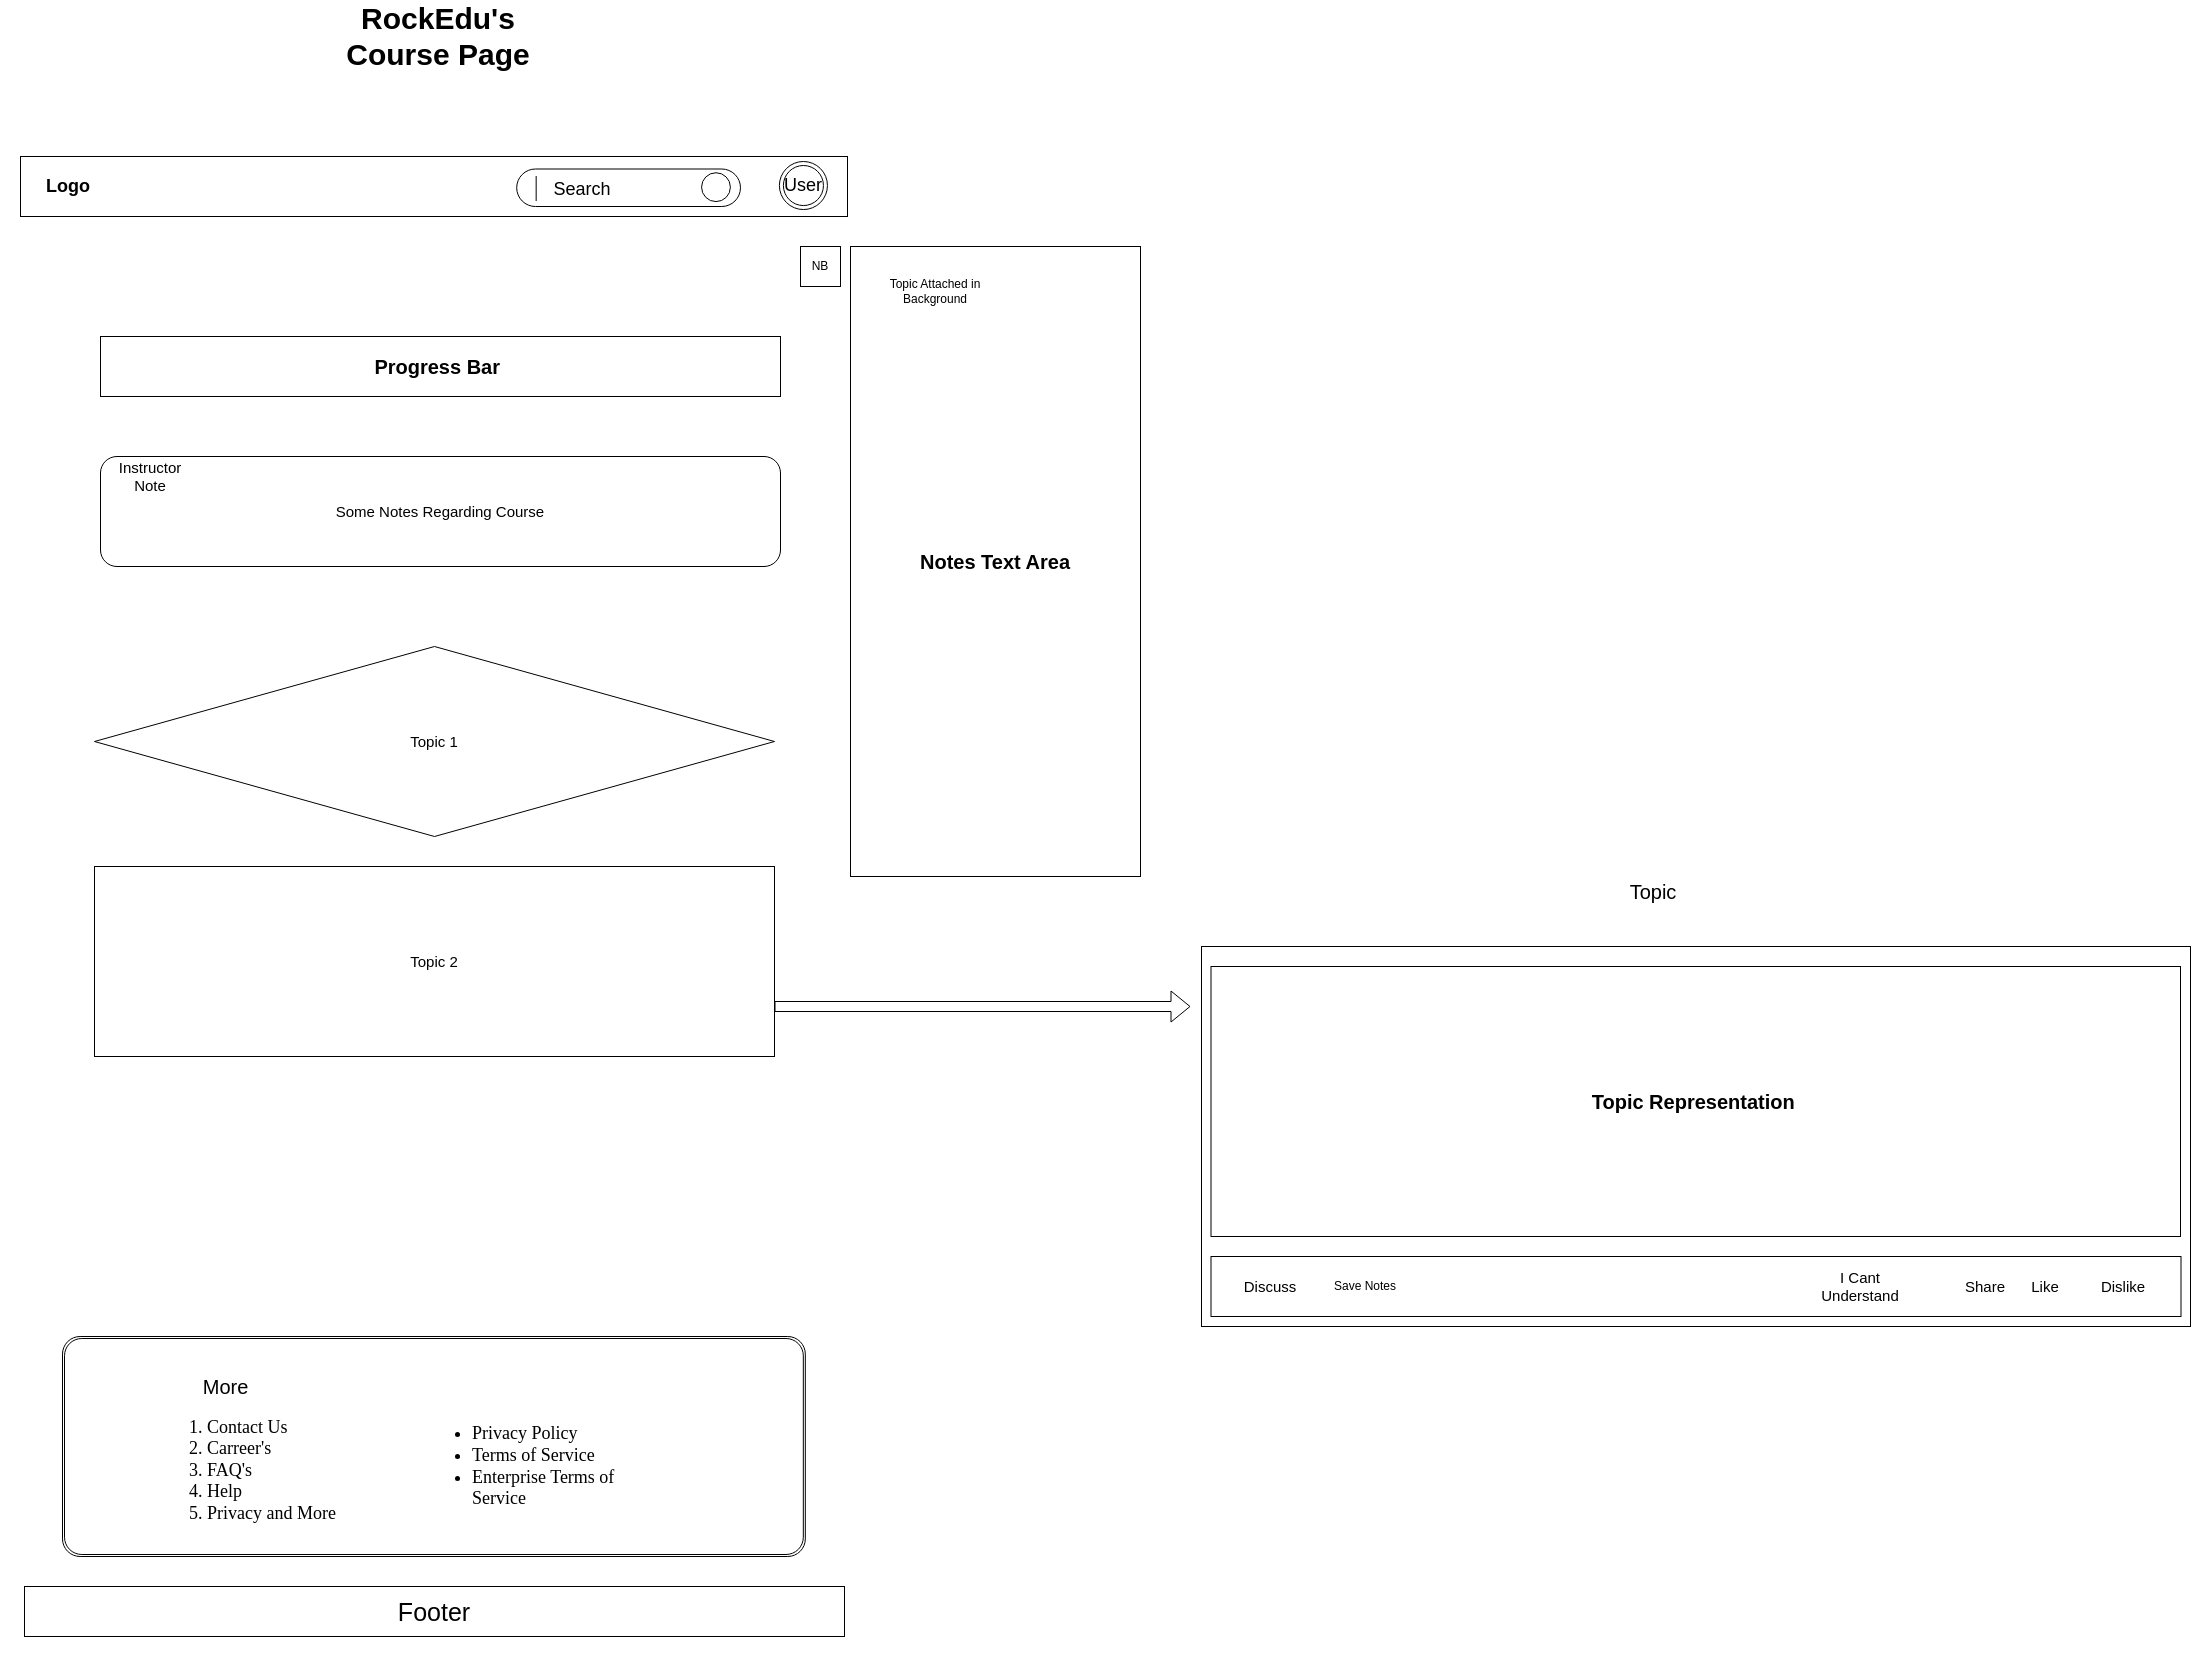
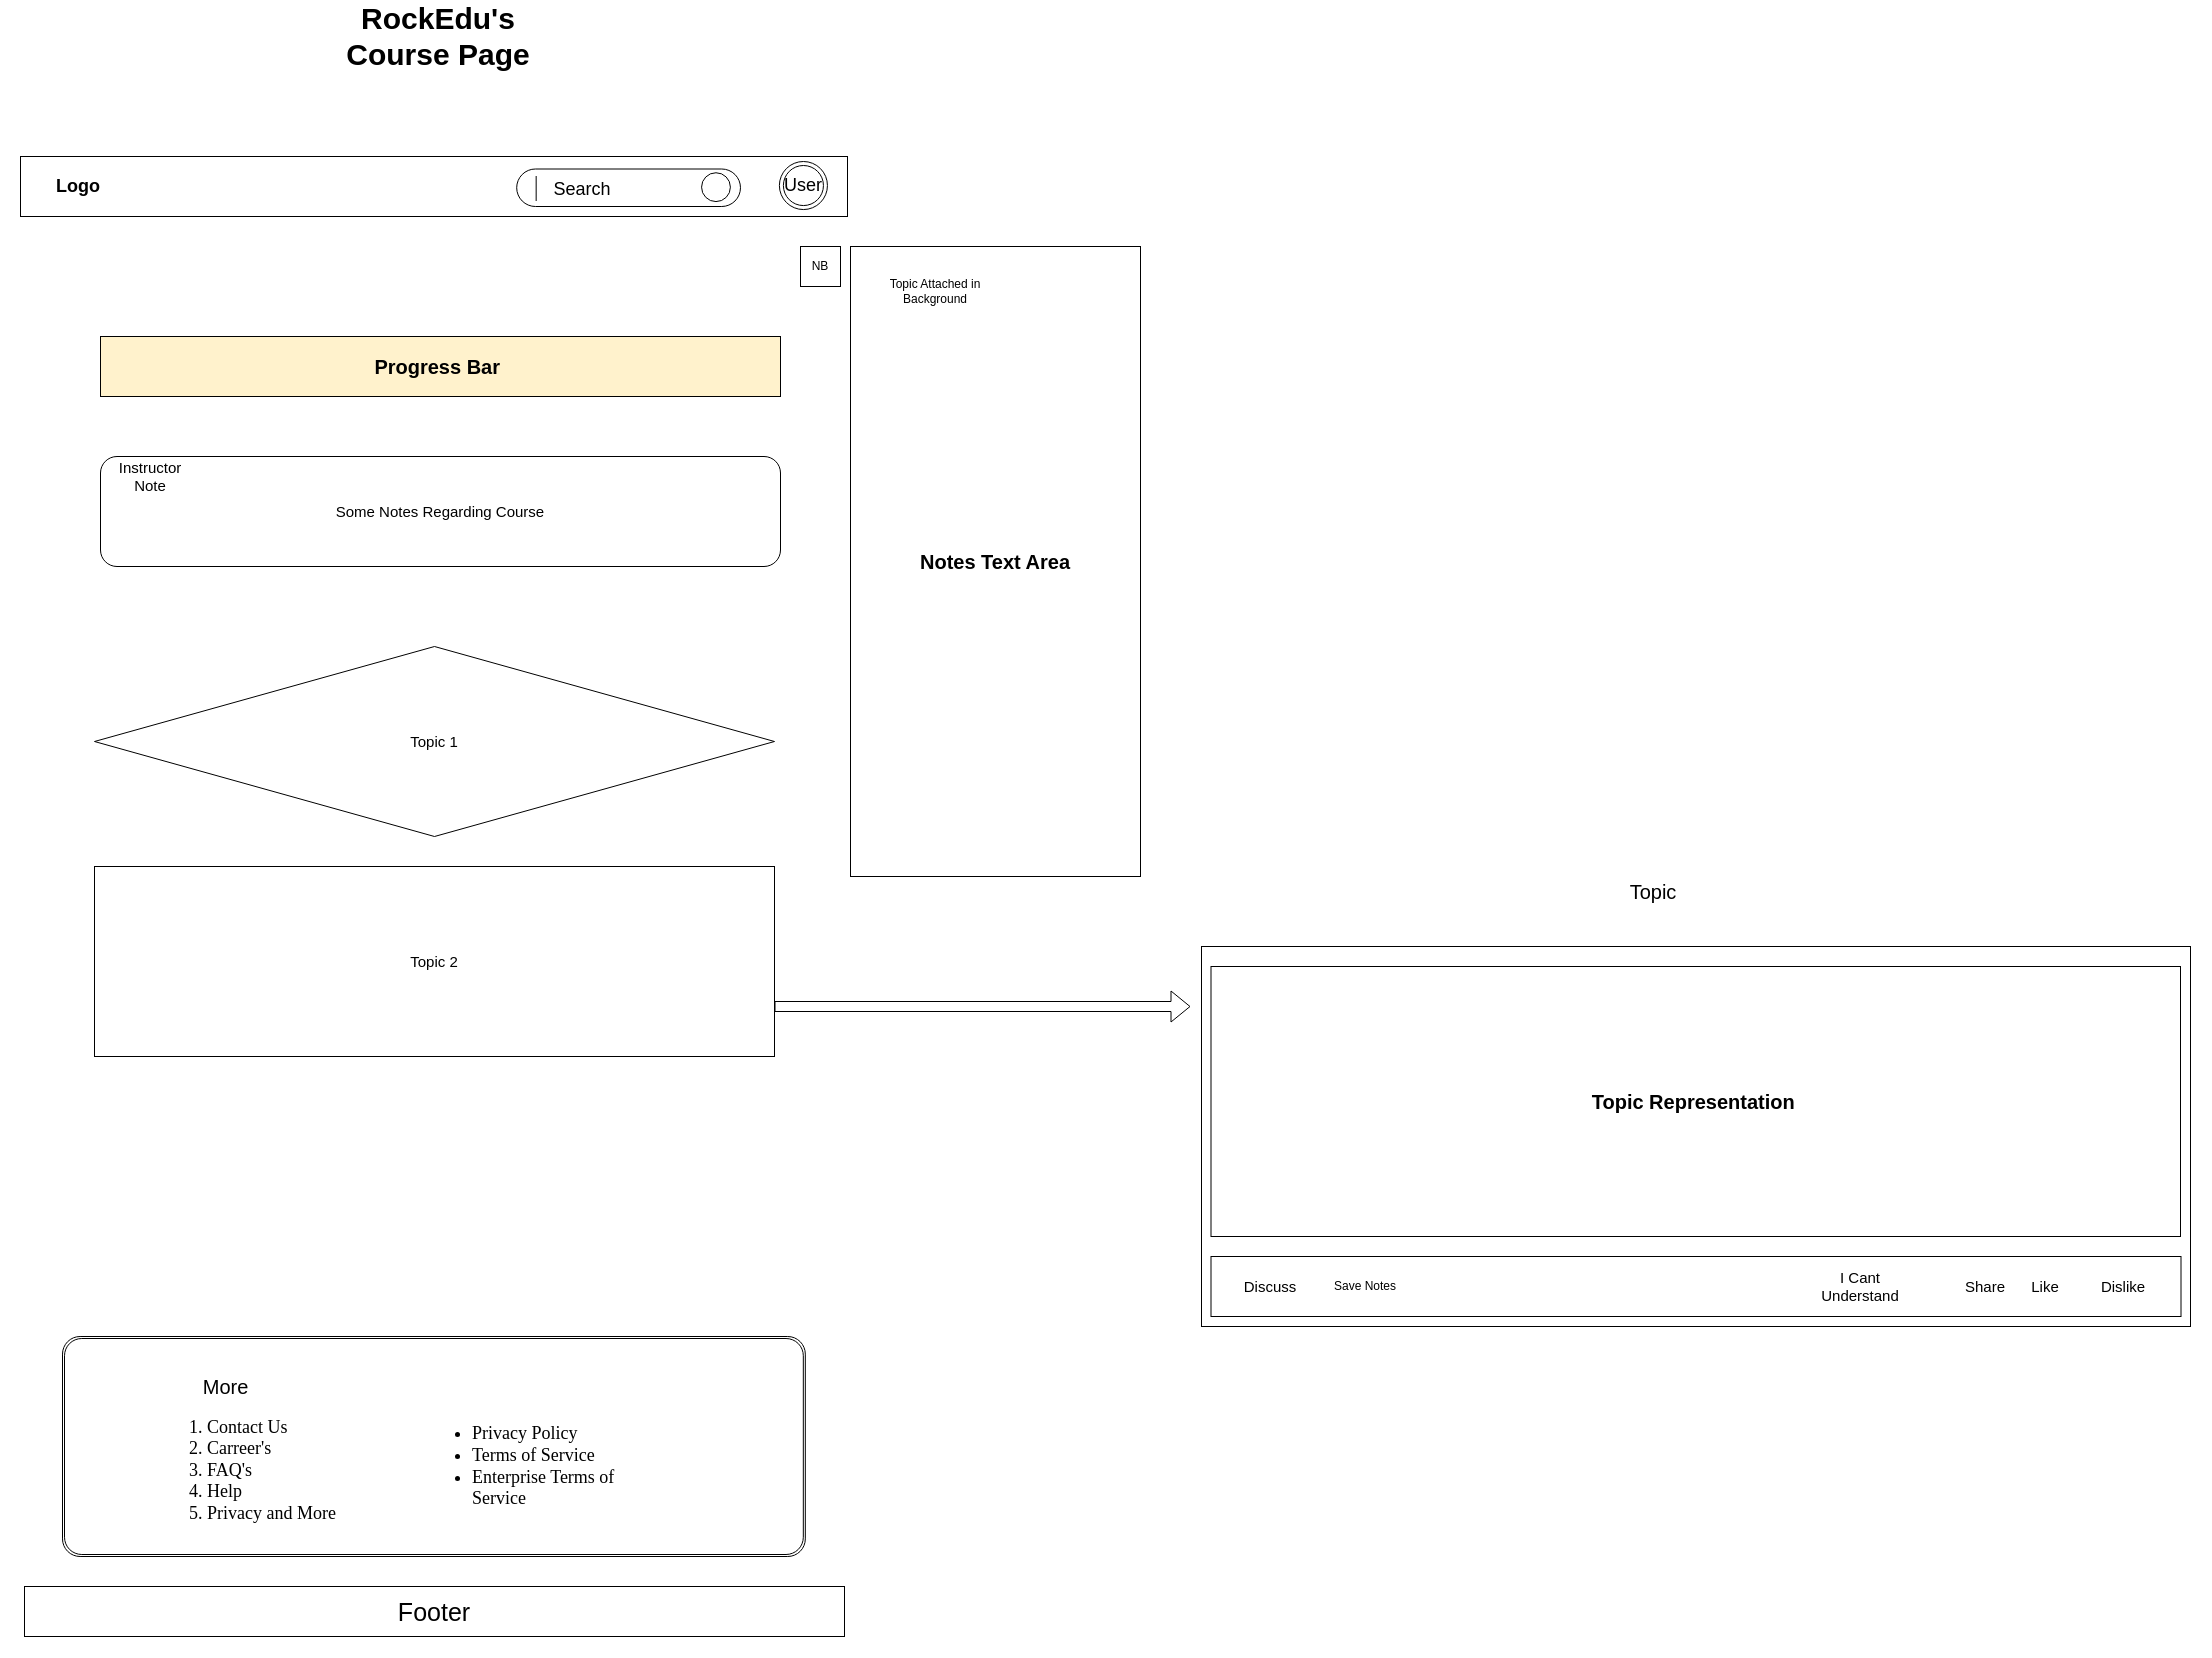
- <mxCell id="5" value="Logo" style="text;html=1;strokeColor=none;fillColor=none;align=center;verticalAlign=middle;whiteSpace=wrap;rounded=0;fontStyle=1;fontSize=18;" vertex="1" parent="3"><mxGeometry x="19.459" y="12.5" width="58.376" height="35" as="geometry" /></mxCell>
+ <mxCell id="5" value="Logo" style="text;html=1;strokeColor=none;fillColor=none;align=center;verticalAlign=middle;whiteSpace=wrap;rounded=0;fontStyle=1;fontSize=18;" vertex="1" parent="3"><mxGeometry x="29.459" y="12.5" width="58.376" height="35" as="geometry" /></mxCell>
- <mxCell id="22" value="&lt;b&gt;&lt;font style=&quot;font-size: 20px&quot;&gt;Progress Bar&amp;nbsp;&lt;/font&gt;&lt;/b&gt;" style="rounded=0;whiteSpace=wrap;html=1;" vertex="1" parent="1"><mxGeometry x="100" y="330" width="680" height="60" as="geometry" /></mxCell>
+ <mxCell id="22" value="&lt;b&gt;&lt;font style=&quot;font-size: 20px&quot;&gt;Progress Bar&amp;nbsp;&lt;/font&gt;&lt;/b&gt;" style="rounded=0;whiteSpace=wrap;html=1;fillColor=#fff2cc;" vertex="1" parent="1"><mxGeometry x="100" y="330" width="680" height="60" as="geometry" /></mxCell>
